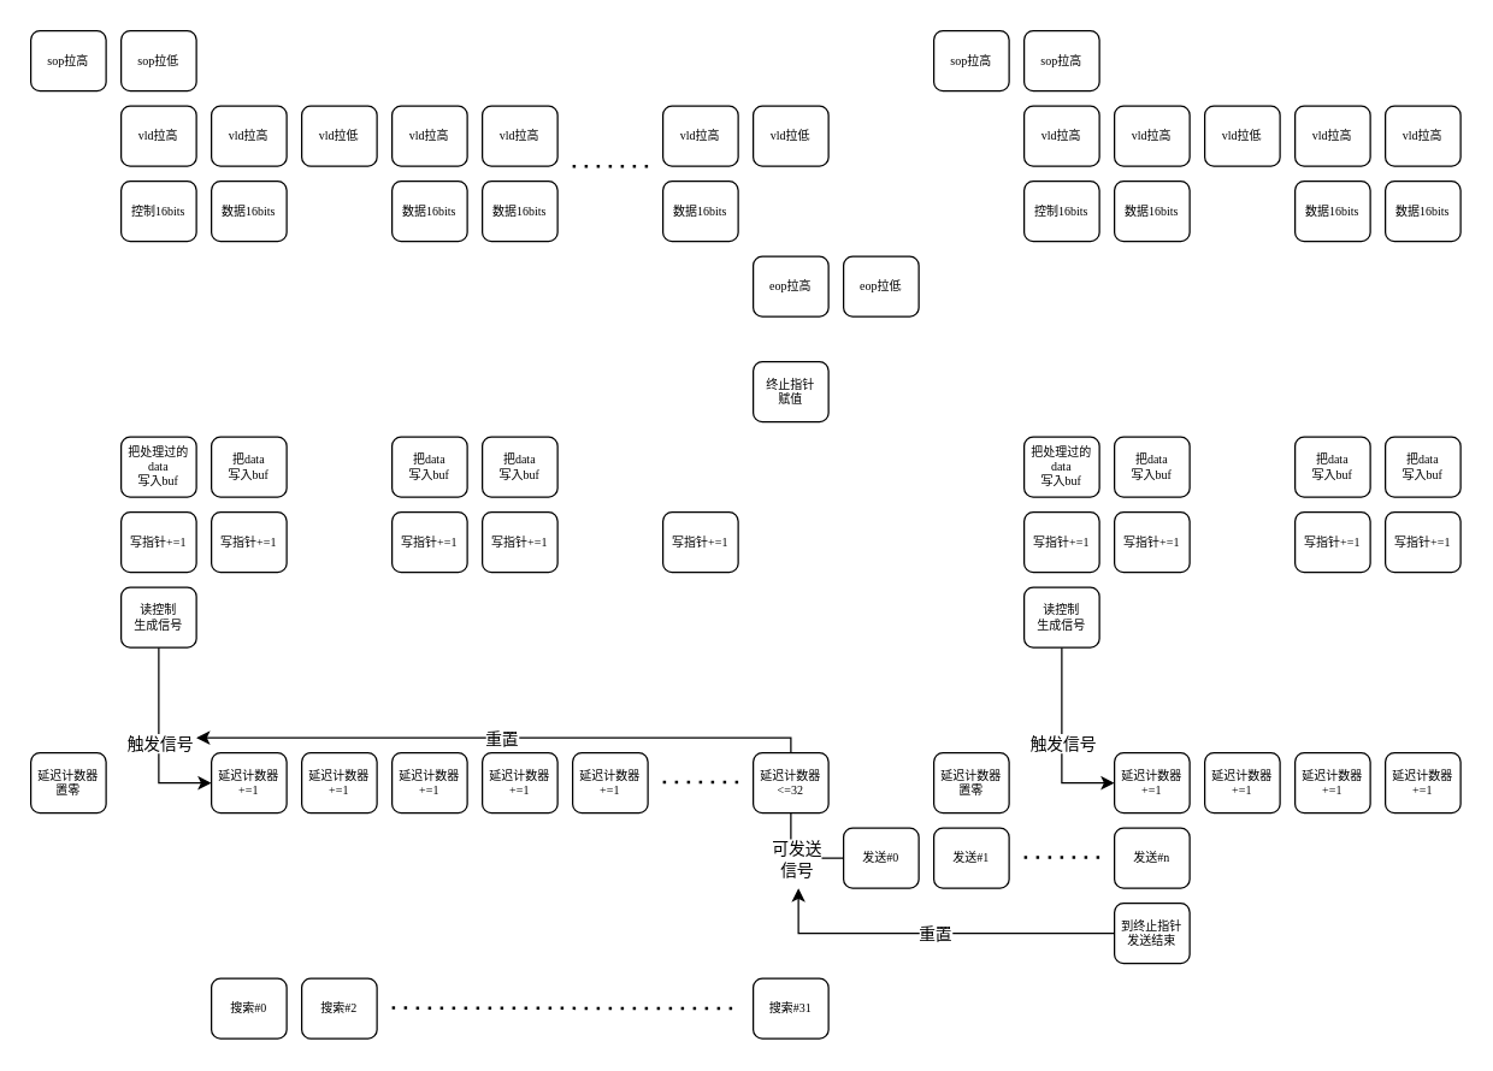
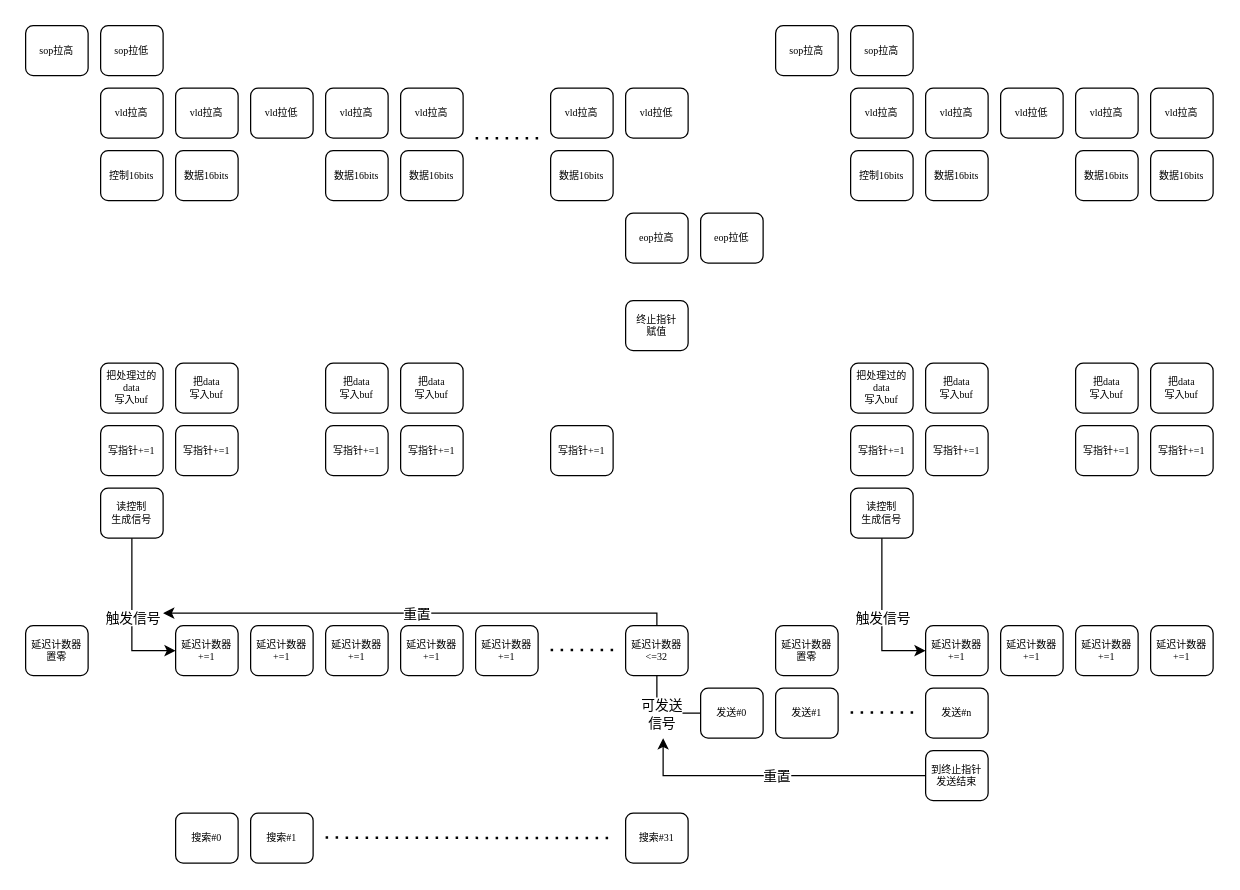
- <mxCell id="41" value="搜索#2" style="rounded=1;whiteSpace=wrap;html=1;shadow=0;labelBackgroundColor=none;strokeWidth=1;fontFamily=Verdana;fontSize=8;align=center;" vertex="1" parent="1"><mxGeometry x="200" y="650" width="50" height="40" as="geometry" /></mxCell>
+ <mxCell id="41" value="搜索#1" style="rounded=1;whiteSpace=wrap;html=1;shadow=0;labelBackgroundColor=none;strokeWidth=1;fontFamily=Verdana;fontSize=8;align=center;" vertex="1" parent="1"><mxGeometry x="200" y="650" width="50" height="40" as="geometry" /></mxCell>
